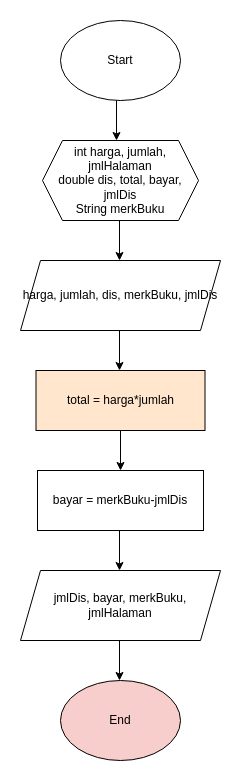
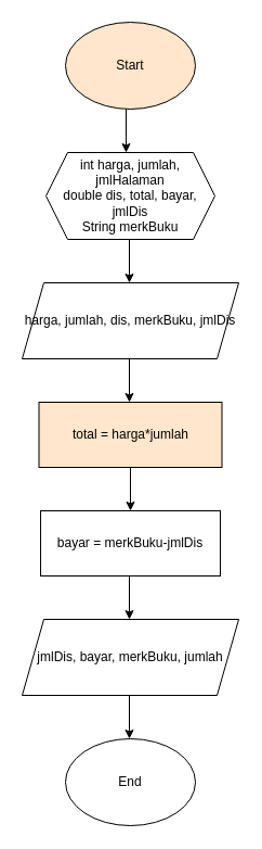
- <mxCell id="2" value="Start" style="ellipse;whiteSpace=wrap;html=1;" vertex="1" parent="1"><mxGeometry x="60" y="20" width="120" height="80" as="geometry" /></mxCell>
+ <mxCell id="2" value="Start" style="ellipse;whiteSpace=wrap;html=1;fillColor=#ffe6cc;" vertex="1" parent="1"><mxGeometry x="60" y="20" width="120" height="80" as="geometry" /></mxCell>
- <mxCell id="12" value="jmlDis, bayar, merkBuku, jmlHalaman" style="shape=parallelogram;perimeter=parallelogramPerimeter;whiteSpace=wrap;html=1;fixedSize=1;" vertex="1" parent="1"><mxGeometry x="20" y="570" width="200" height="70" as="geometry" /></mxCell>
+ <mxCell id="12" value="jmlDis, bayar, merkBuku, jumlah" style="shape=parallelogram;perimeter=parallelogramPerimeter;whiteSpace=wrap;html=1;fixedSize=1;" vertex="1" parent="1"><mxGeometry x="20" y="570" width="200" height="70" as="geometry" /></mxCell>
- <mxCell id="14" value="End" style="ellipse;whiteSpace=wrap;html=1;fillColor=#f8cecc;" vertex="1" parent="1"><mxGeometry x="60" y="680" width="120" height="80" as="geometry" /></mxCell>
+ <mxCell id="14" value="End" style="ellipse;whiteSpace=wrap;html=1;" vertex="1" parent="1"><mxGeometry x="60" y="680" width="120" height="80" as="geometry" /></mxCell>
